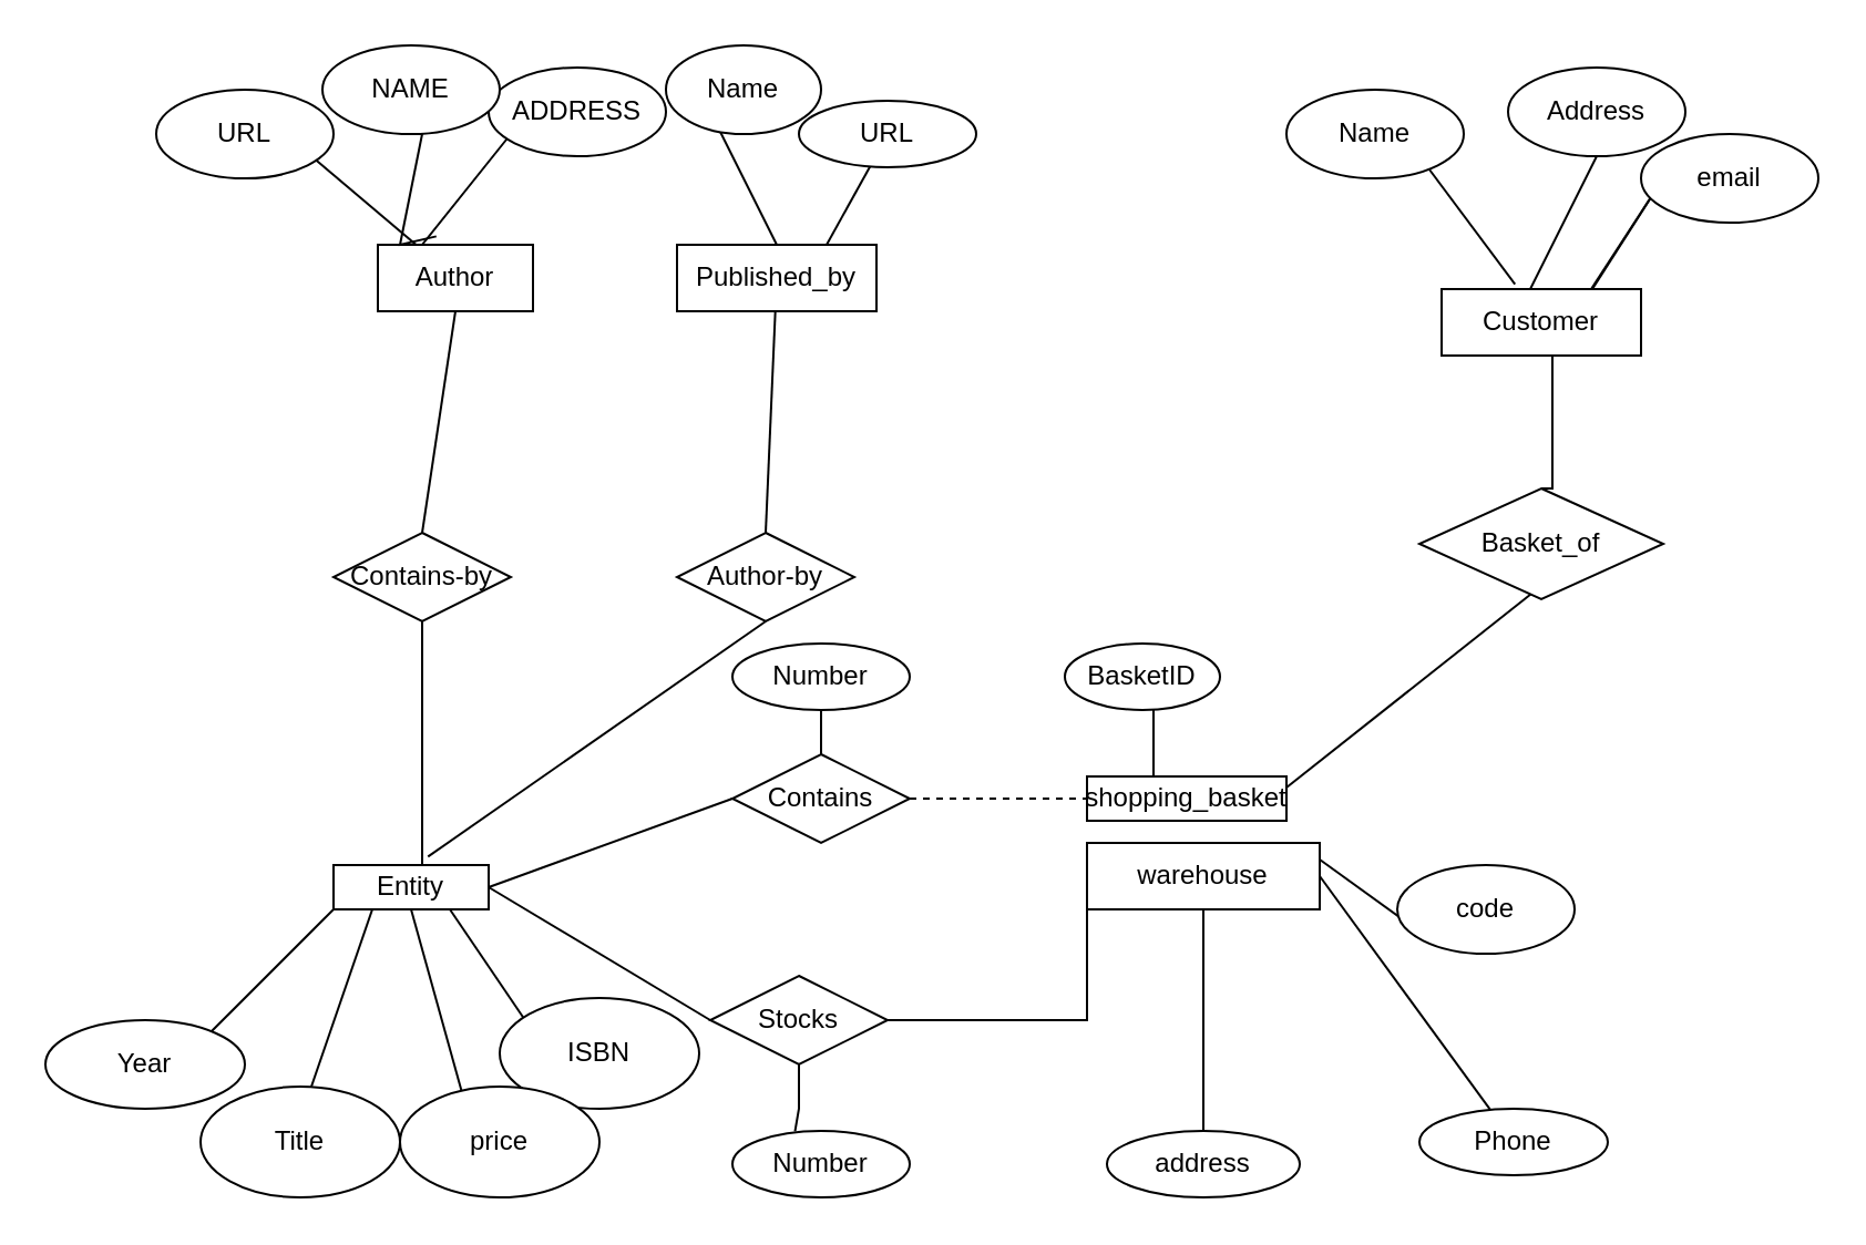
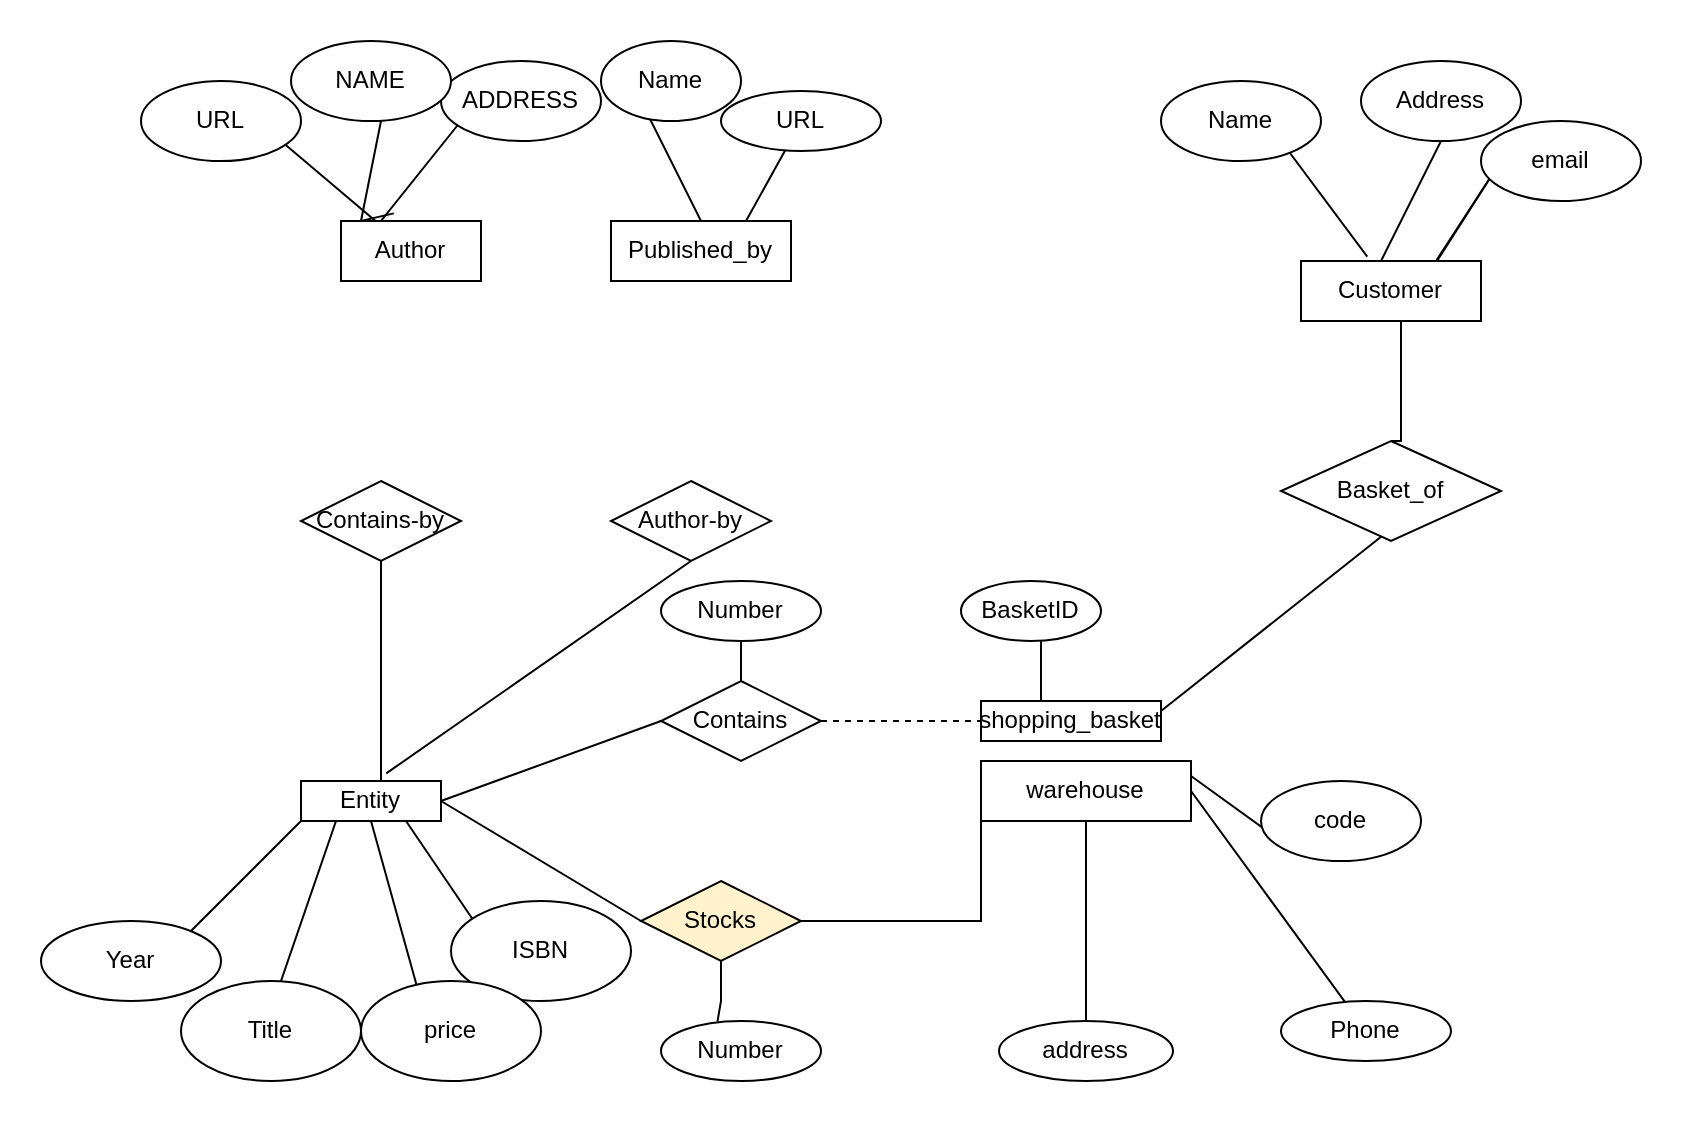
- <mxCell id="5" value="" style="endArrow=none;html=1;rounded=0;entryX=0.5;entryY=1;entryDx=0;entryDy=0;exitX=0.5;exitY=0;exitDx=0;exitDy=0;" edge="1" parent="1" source="2" target="4"><mxGeometry width="50" height="50" relative="1" as="geometry"><mxPoint x="100" y="300" as="sourcePoint" /><mxPoint x="150" y="250" as="targetPoint" /></mxGeometry></mxCell>
- <mxCell id="47" value="" style="endArrow=none;html=1;rounded=0;exitX=0.5;exitY=0;exitDx=0;exitDy=0;" edge="1" parent="1" source="3" target="48"><mxGeometry width="50" height="50" relative="1" as="geometry"><mxPoint x="345" y="240" as="sourcePoint" /><mxPoint x="345" y="130" as="targetPoint" /></mxGeometry></mxCell>
- <mxCell id="18" value="Stocks" style="rhombus;whiteSpace=wrap;html=1;" vertex="1" parent="1"><mxGeometry x="320" y="440" width="80" height="40" as="geometry" /></mxCell>
+ <mxCell id="18" value="Stocks" style="rhombus;whiteSpace=wrap;html=1;fillColor=#fff2cc;" vertex="1" parent="1"><mxGeometry x="320" y="440" width="80" height="40" as="geometry" /></mxCell>
